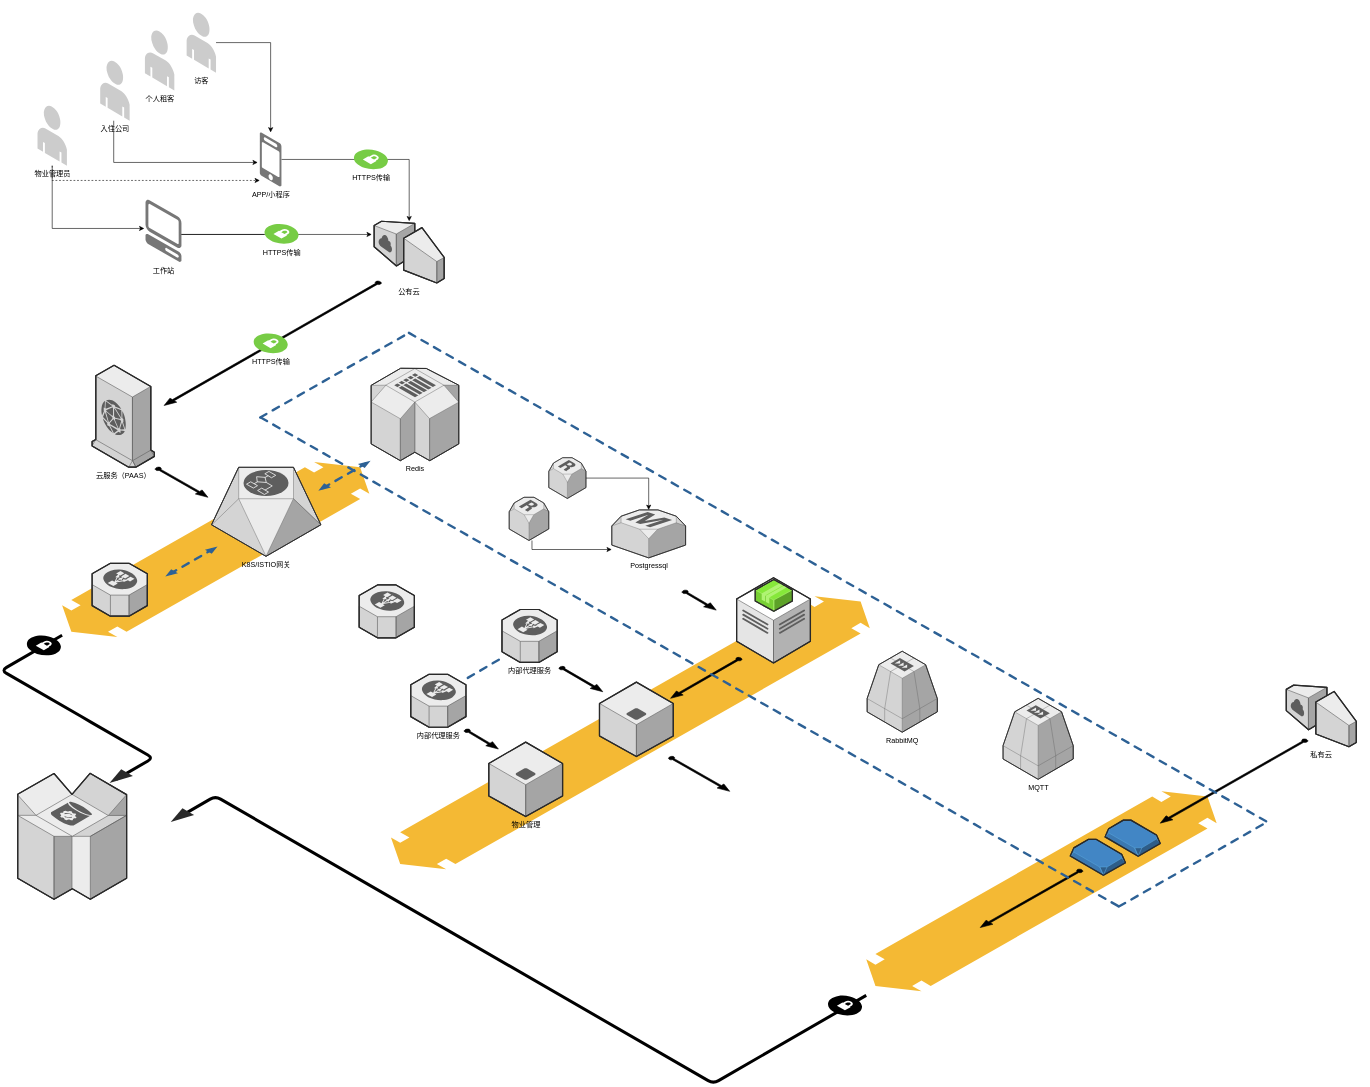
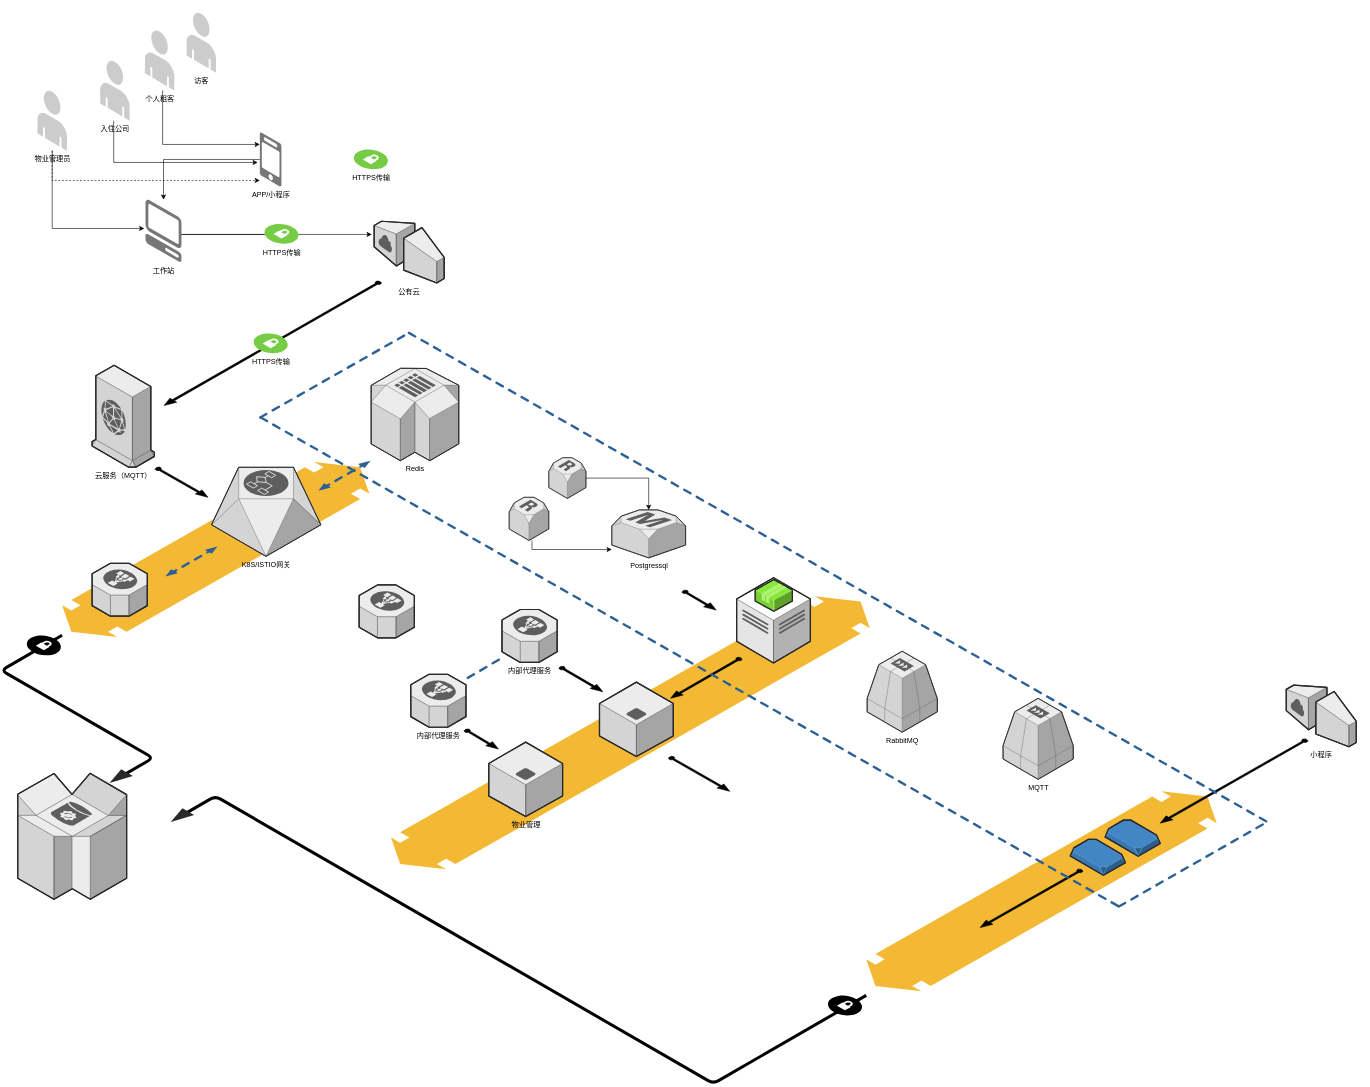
- <mxCell id="44" style="edgeStyle=orthogonalEdgeStyle;rounded=0;orthogonalLoop=1;jettySize=auto;html=1;" edge="1" parent="1" source="45" target="41"><mxGeometry relative="1" as="geometry" /></mxCell>
- <mxCell id="48" value="物业管理员" style="verticalLabelPosition=bottom;html=1;verticalAlign=top;strokeWidth=1;align=center;outlineConnect=0;dashed=0;outlineConnect=0;shape=mxgraph.aws3d.end_user;strokeColor=none;fillColor=#CCCCCC;aspect=fixed;" vertex="1" parent="1"><mxGeometry x="53" y="175" width="49" height="100.46" as="geometry" /></mxCell>
+ <mxCell id="48" value="物业管理员" style="verticalLabelPosition=bottom;html=1;verticalAlign=top;strokeWidth=1;align=center;outlineConnect=0;dashed=0;outlineConnect=0;shape=mxgraph.aws3d.end_user;strokeColor=none;fillColor=#CCCCCC;aspect=fixed;" vertex="1" parent="1"><mxGeometry x="53" y="150" width="49" height="100.46" as="geometry" /></mxCell>
+ <mxCell id="49" style="edgeStyle=orthogonalEdgeStyle;rounded=0;orthogonalLoop=1;jettySize=auto;html=1;" edge="1" parent="1" source="50" target="41"><mxGeometry relative="1" as="geometry"><Array as="points"><mxPoint x="261.5" y="240" /></Array></mxGeometry></mxCell>
- <mxCell id="40" style="edgeStyle=orthogonalEdgeStyle;rounded=0;orthogonalLoop=1;jettySize=auto;html=1;" edge="1" parent="1" source="41" target="10"><mxGeometry relative="1" as="geometry" /></mxCell>
+ <mxCell id="40" style="edgeStyle=orthogonalEdgeStyle;rounded=0;orthogonalLoop=1;jettySize=auto;html=1;" edge="1" parent="1" source="41" target="39"><mxGeometry relative="1" as="geometry" /></mxCell>
- <mxCell id="9" value="云服务（PAAS）" style="verticalLabelPosition=bottom;html=1;verticalAlign=top;strokeWidth=1;dashed=0;shape=mxgraph.aws3d.cloudfront;fillColor=#ECECEC;strokeColor=#5E5E5E;aspect=fixed;rounded=1;shadow=0;comic=0;fontSize=12;fontColor=#000000;" parent="1" vertex="1"><mxGeometry x="144" y="608" width="103.8" height="169.8" as="geometry" /></mxCell>
+ <mxCell id="9" value="云服务（MQTT）" style="verticalLabelPosition=bottom;html=1;verticalAlign=top;strokeWidth=1;dashed=0;shape=mxgraph.aws3d.cloudfront;fillColor=#ECECEC;strokeColor=#5E5E5E;aspect=fixed;rounded=1;shadow=0;comic=0;fontSize=12;fontColor=#000000;" parent="1" vertex="1"><mxGeometry x="144" y="608" width="103.8" height="169.8" as="geometry" /></mxCell>
- <mxCell id="11" value="私有云" style="verticalLabelPosition=bottom;html=1;verticalAlign=top;strokeWidth=1;dashed=0;shape=mxgraph.aws3d.internetGateway;fillColor=#ECECEC;strokeColor=#5E5E5E;aspect=fixed;rounded=1;shadow=0;comic=0;fontSize=12;fontColor=#000000;flipH=1;flipV=0;" parent="1" vertex="1"><mxGeometry x="2134" y="1141" width="116.7" height="102.8" as="geometry" /></mxCell>
+ <mxCell id="11" value="小程序" style="verticalLabelPosition=bottom;html=1;verticalAlign=top;strokeWidth=1;dashed=0;shape=mxgraph.aws3d.internetGateway;fillColor=#ECECEC;strokeColor=#5E5E5E;aspect=fixed;rounded=1;shadow=0;comic=0;fontSize=12;fontColor=#000000;flipH=1;flipV=0;" parent="1" vertex="1"><mxGeometry x="2134" y="1141" width="116.7" height="102.8" as="geometry" /></mxCell>
